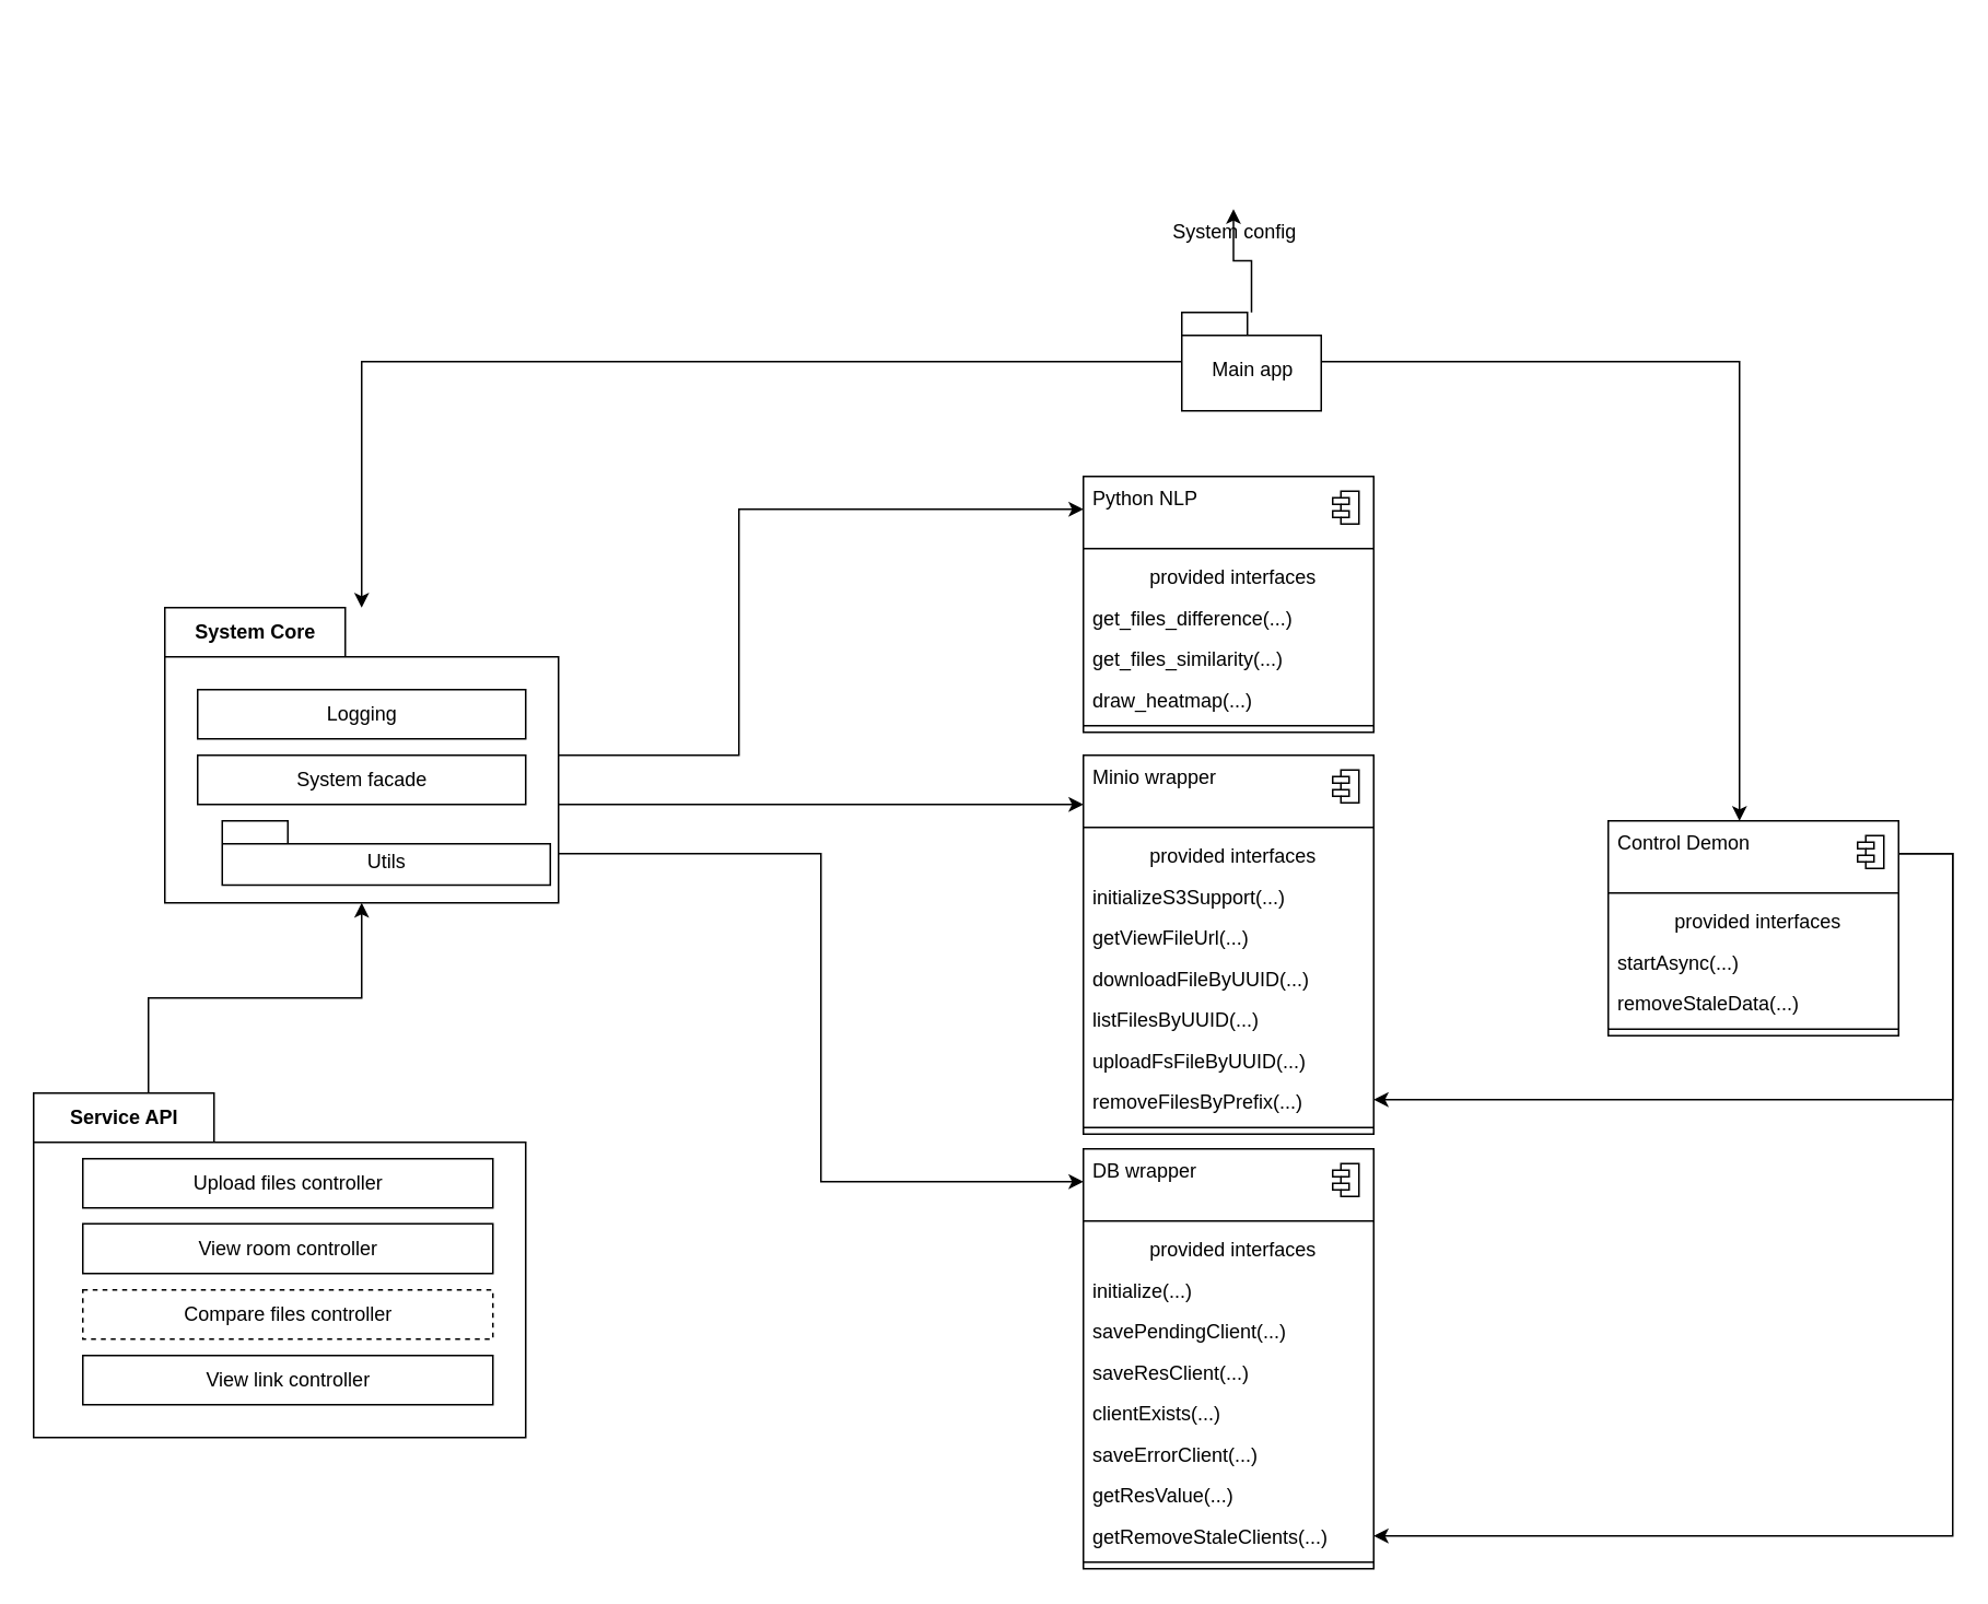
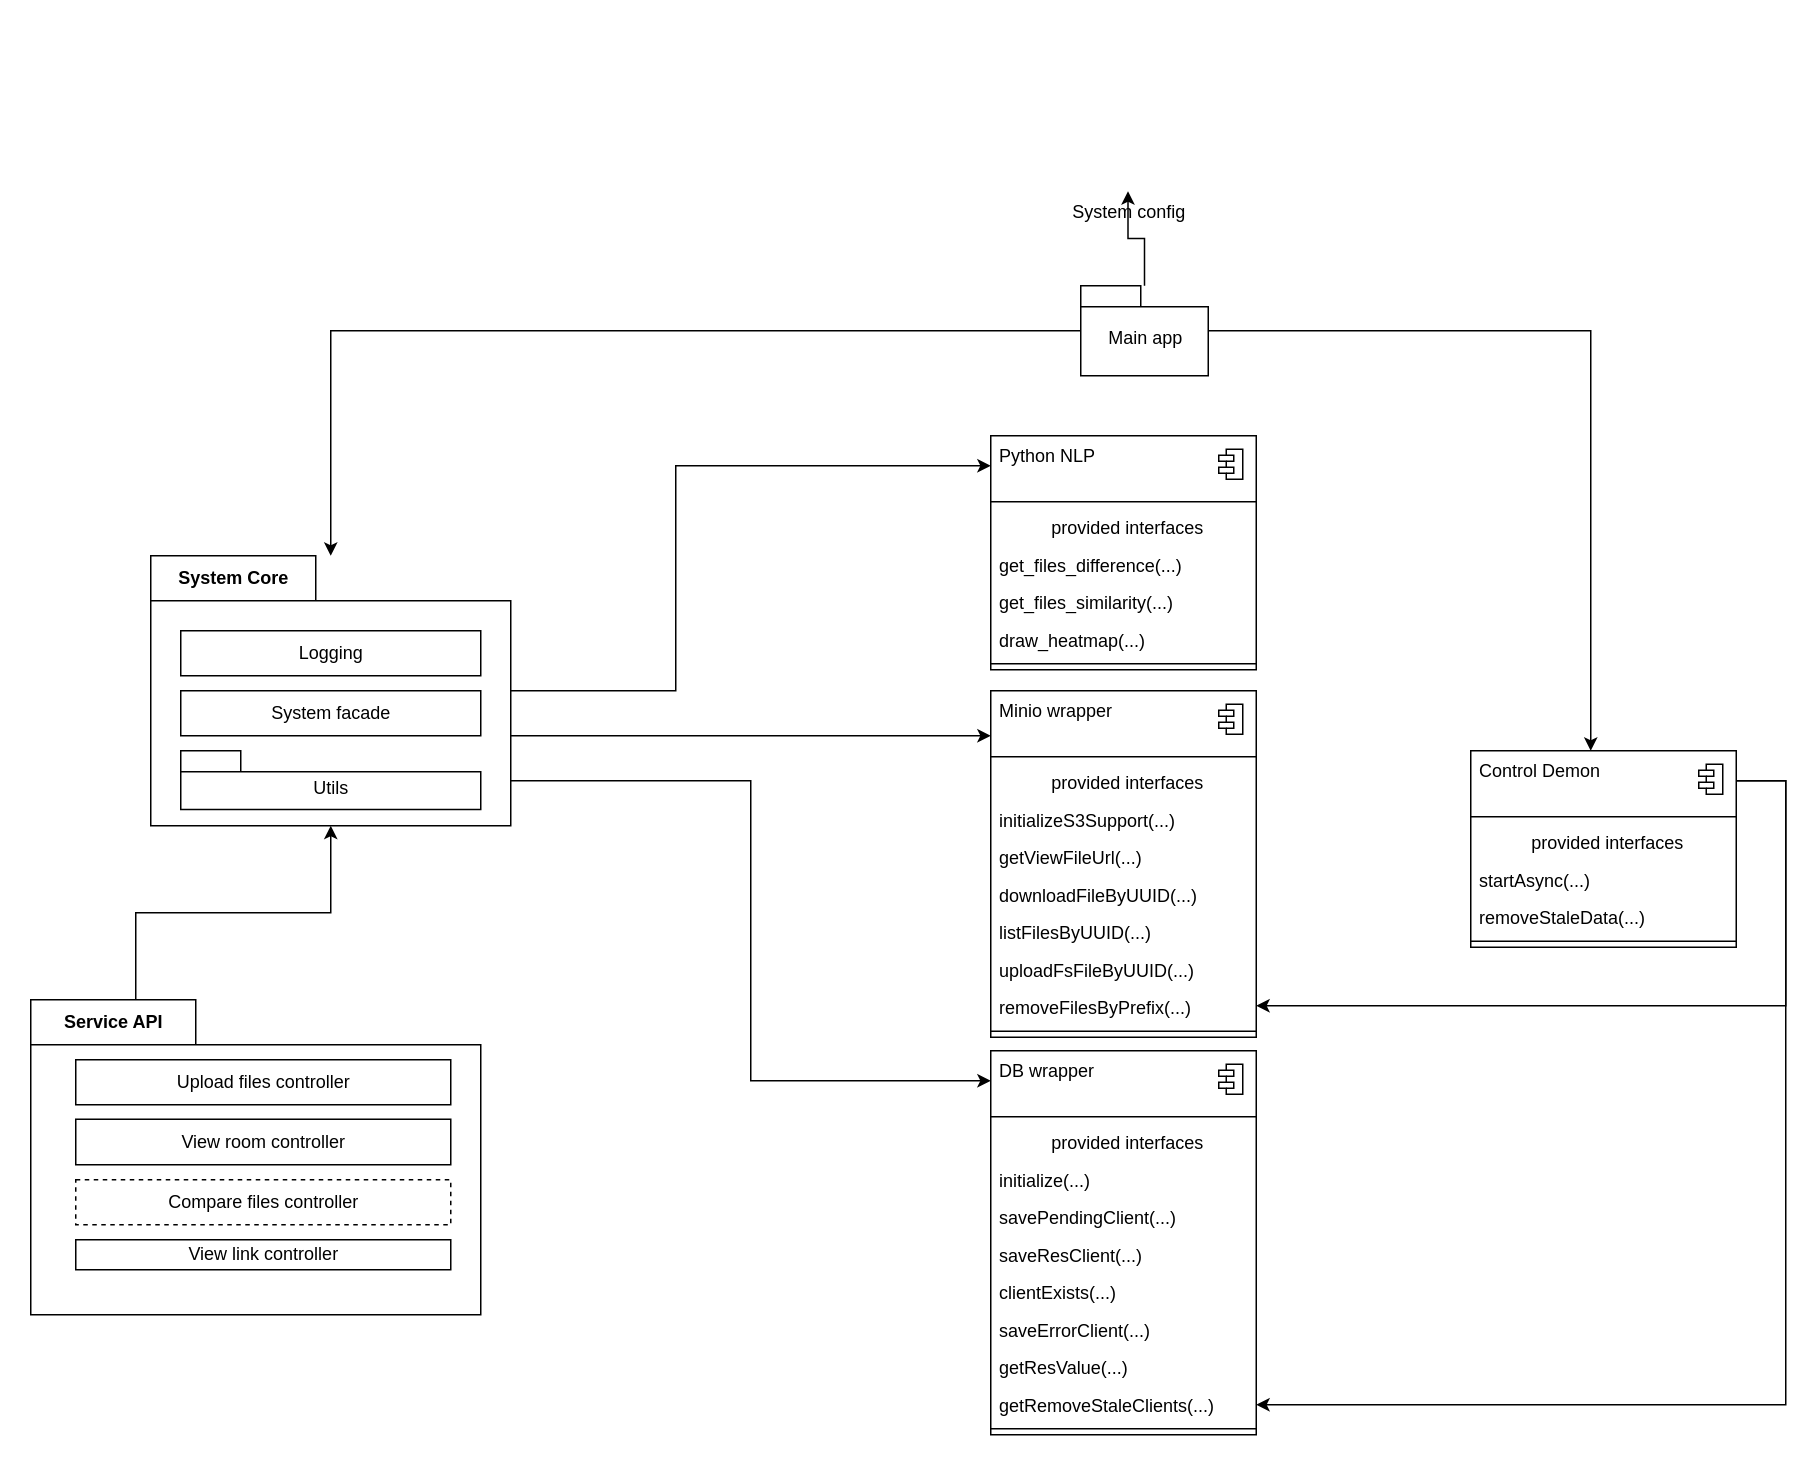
- <mxCell id="14" value="&lt;span style=&quot;font-weight: normal&quot;&gt;Utils&lt;/span&gt;" style="shape=folder;fontStyle=1;spacingTop=10;tabWidth=40;tabHeight=14;tabPosition=left;html=1;" parent="11" vertex="1"><mxGeometry x="35" y="130" width="200" height="39.13" as="geometry" /></mxCell>
+ <mxCell id="14" value="&lt;span style=&quot;font-weight: normal&quot;&gt;Utils&lt;/span&gt;" style="shape=folder;fontStyle=1;spacingTop=10;tabWidth=40;tabHeight=14;tabPosition=left;html=1;" parent="11" vertex="1"><mxGeometry x="20" y="130" width="200" height="39.13" as="geometry" /></mxCell>
- <mxCell id="6" value="View link controller" style="html=1;" parent="3" vertex="1"><mxGeometry x="30.01" y="160" width="250" height="30" as="geometry" /></mxCell>
+ <mxCell id="6" value="View link controller" style="html=1;" parent="3" vertex="1"><mxGeometry x="30.01" y="160" width="250" height="20" as="geometry" /></mxCell>
